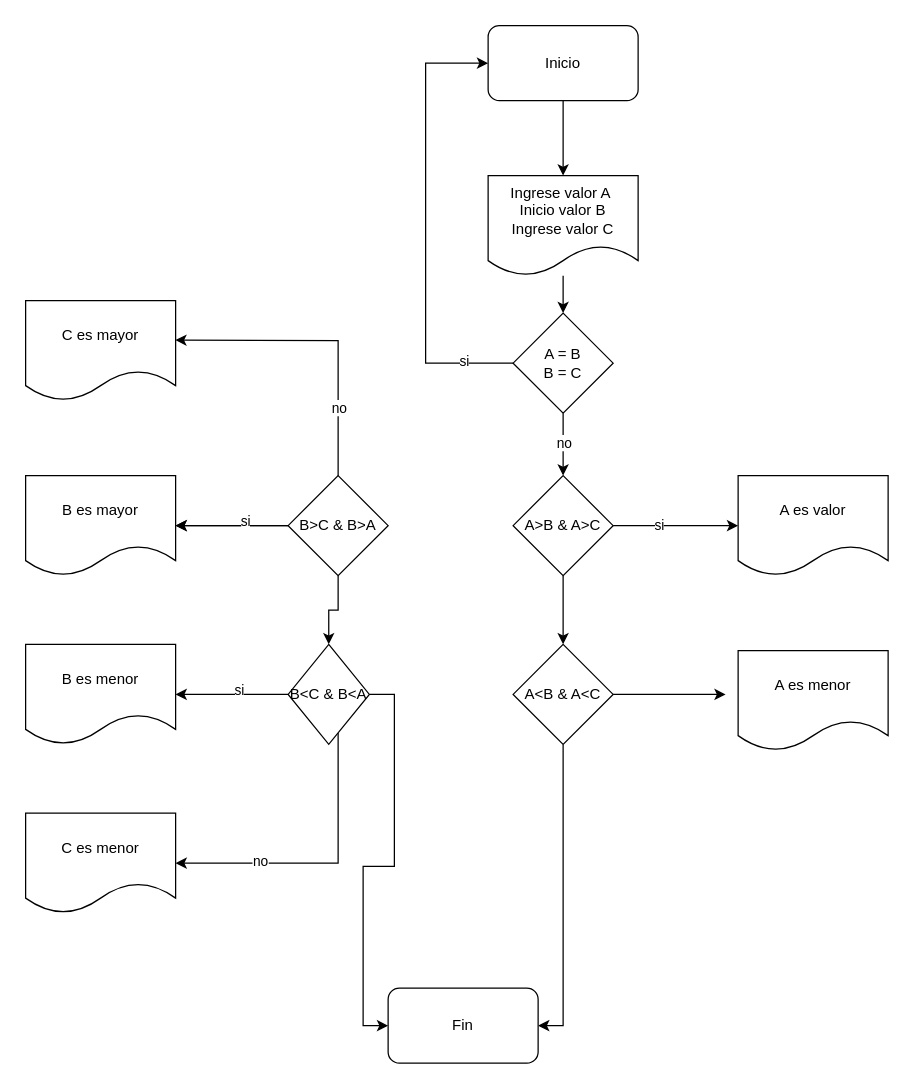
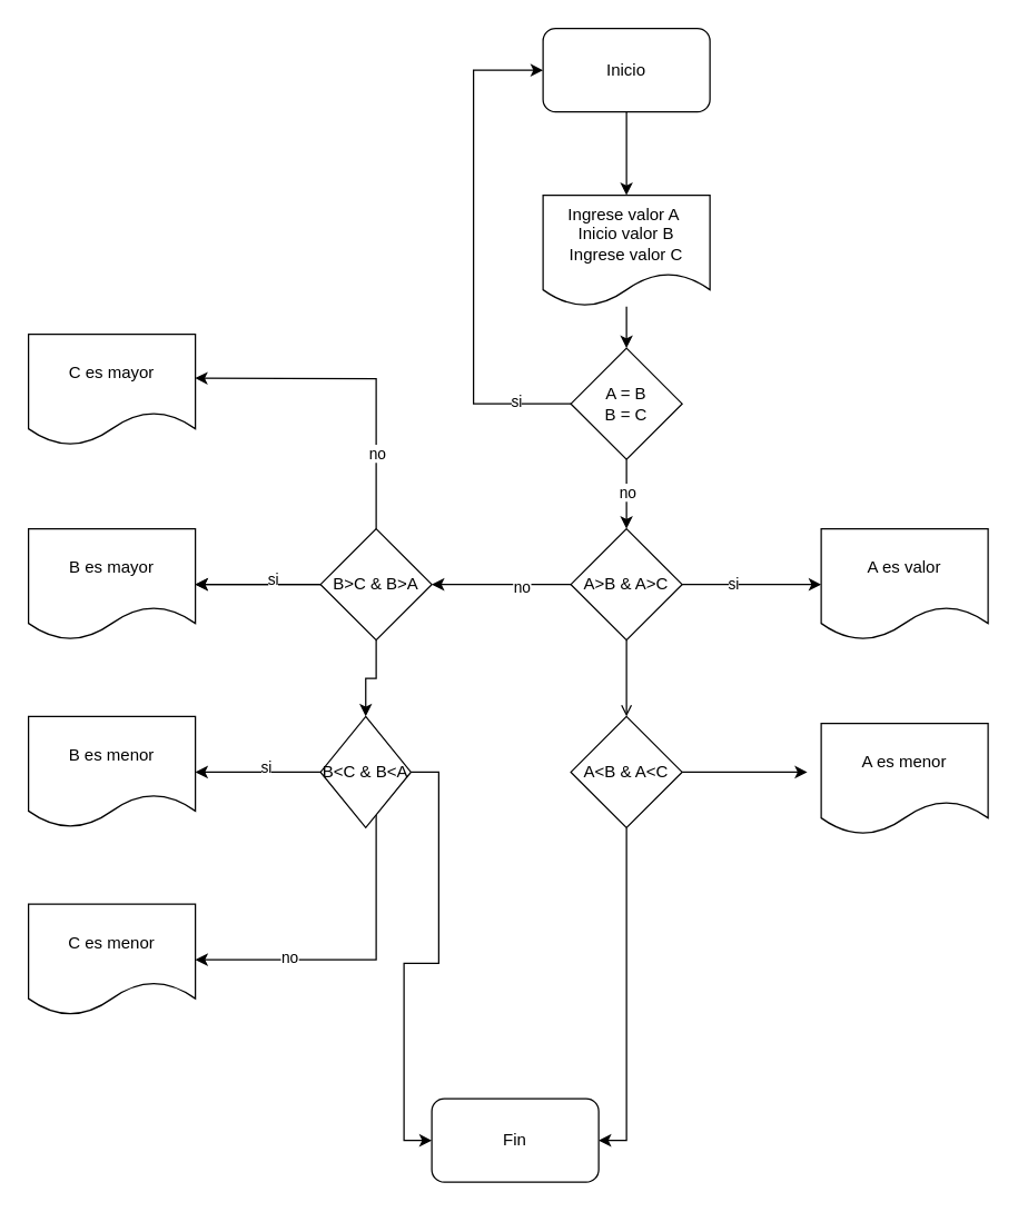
+ <mxCell id="11" style="edgeStyle=orthogonalEdgeStyle;rounded=0;orthogonalLoop=1;jettySize=auto;html=1;entryX=1;entryY=0.5;entryDx=0;entryDy=0;" edge="1" parent="1" source="14" target="20"><mxGeometry relative="1" as="geometry" /></mxCell>
+ <mxCell id="12" value="no" style="edgeLabel;html=1;align=center;verticalAlign=middle;resizable=0;points=[];" vertex="1" connectable="0" parent="11"><mxGeometry x="-0.28" y="1" relative="1" as="geometry"><mxPoint as="offset" /></mxGeometry></mxCell>
- <mxCell id="13" style="edgeStyle=orthogonalEdgeStyle;rounded=0;orthogonalLoop=1;jettySize=auto;html=1;entryX=0.5;entryY=0;entryDx=0;entryDy=0;" edge="1" parent="1" source="14" target="27"><mxGeometry relative="1" as="geometry" /></mxCell>
+ <mxCell id="13" style="edgeStyle=orthogonalEdgeStyle;rounded=0;orthogonalLoop=1;jettySize=auto;html=1;entryX=0.5;entryY=0;entryDx=0;entryDy=0;endArrow=open;" edge="1" parent="1" source="14" target="27"><mxGeometry relative="1" as="geometry" /></mxCell>
